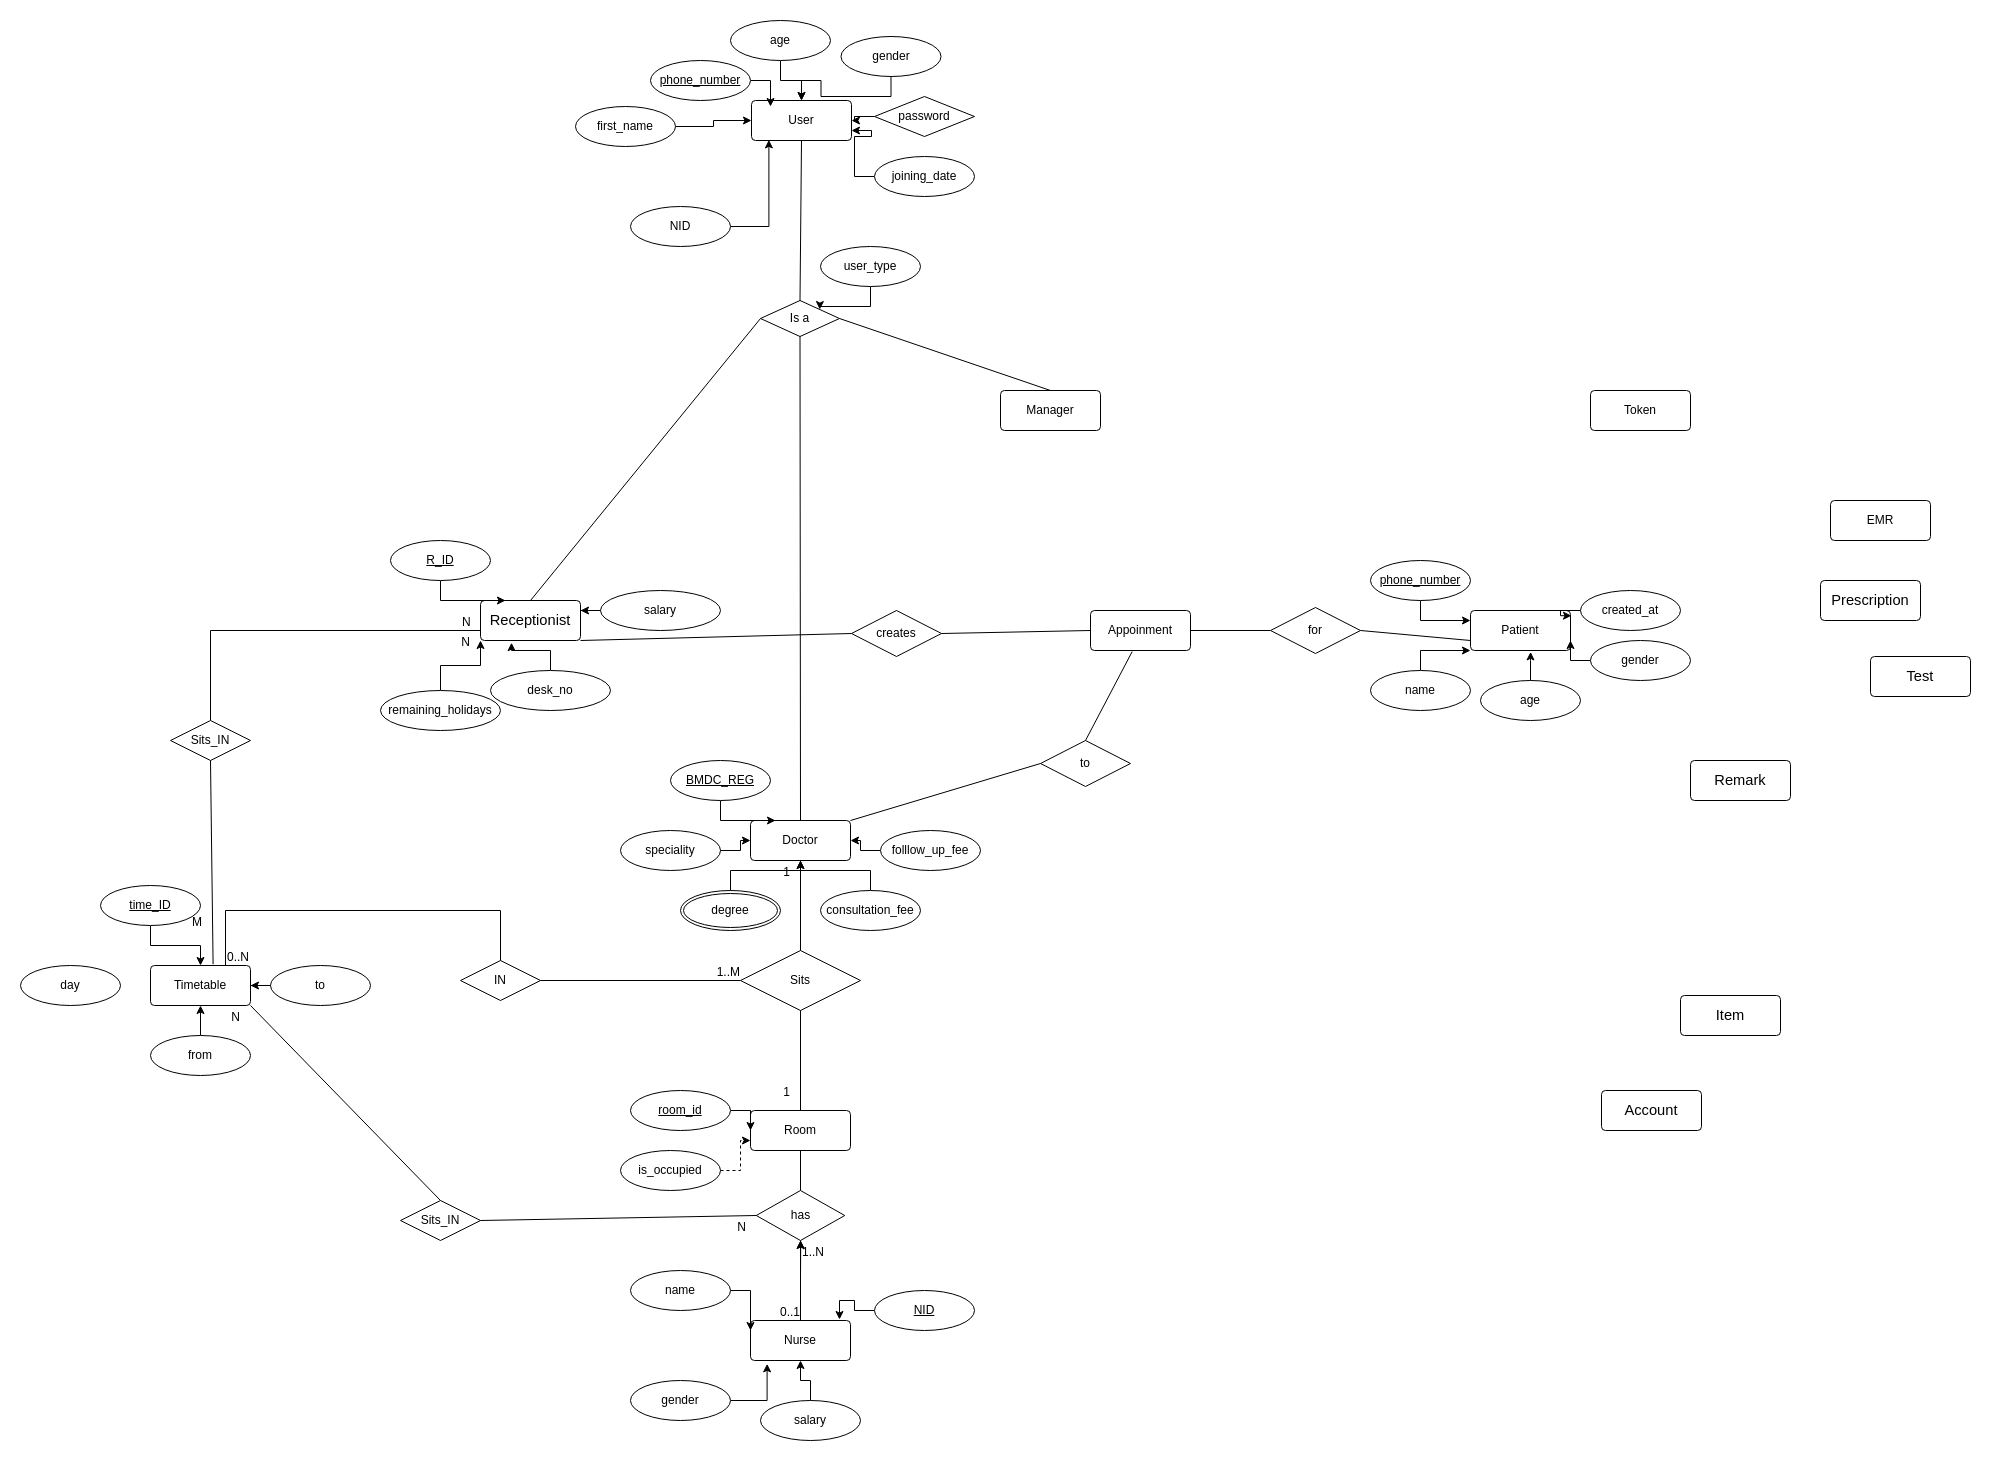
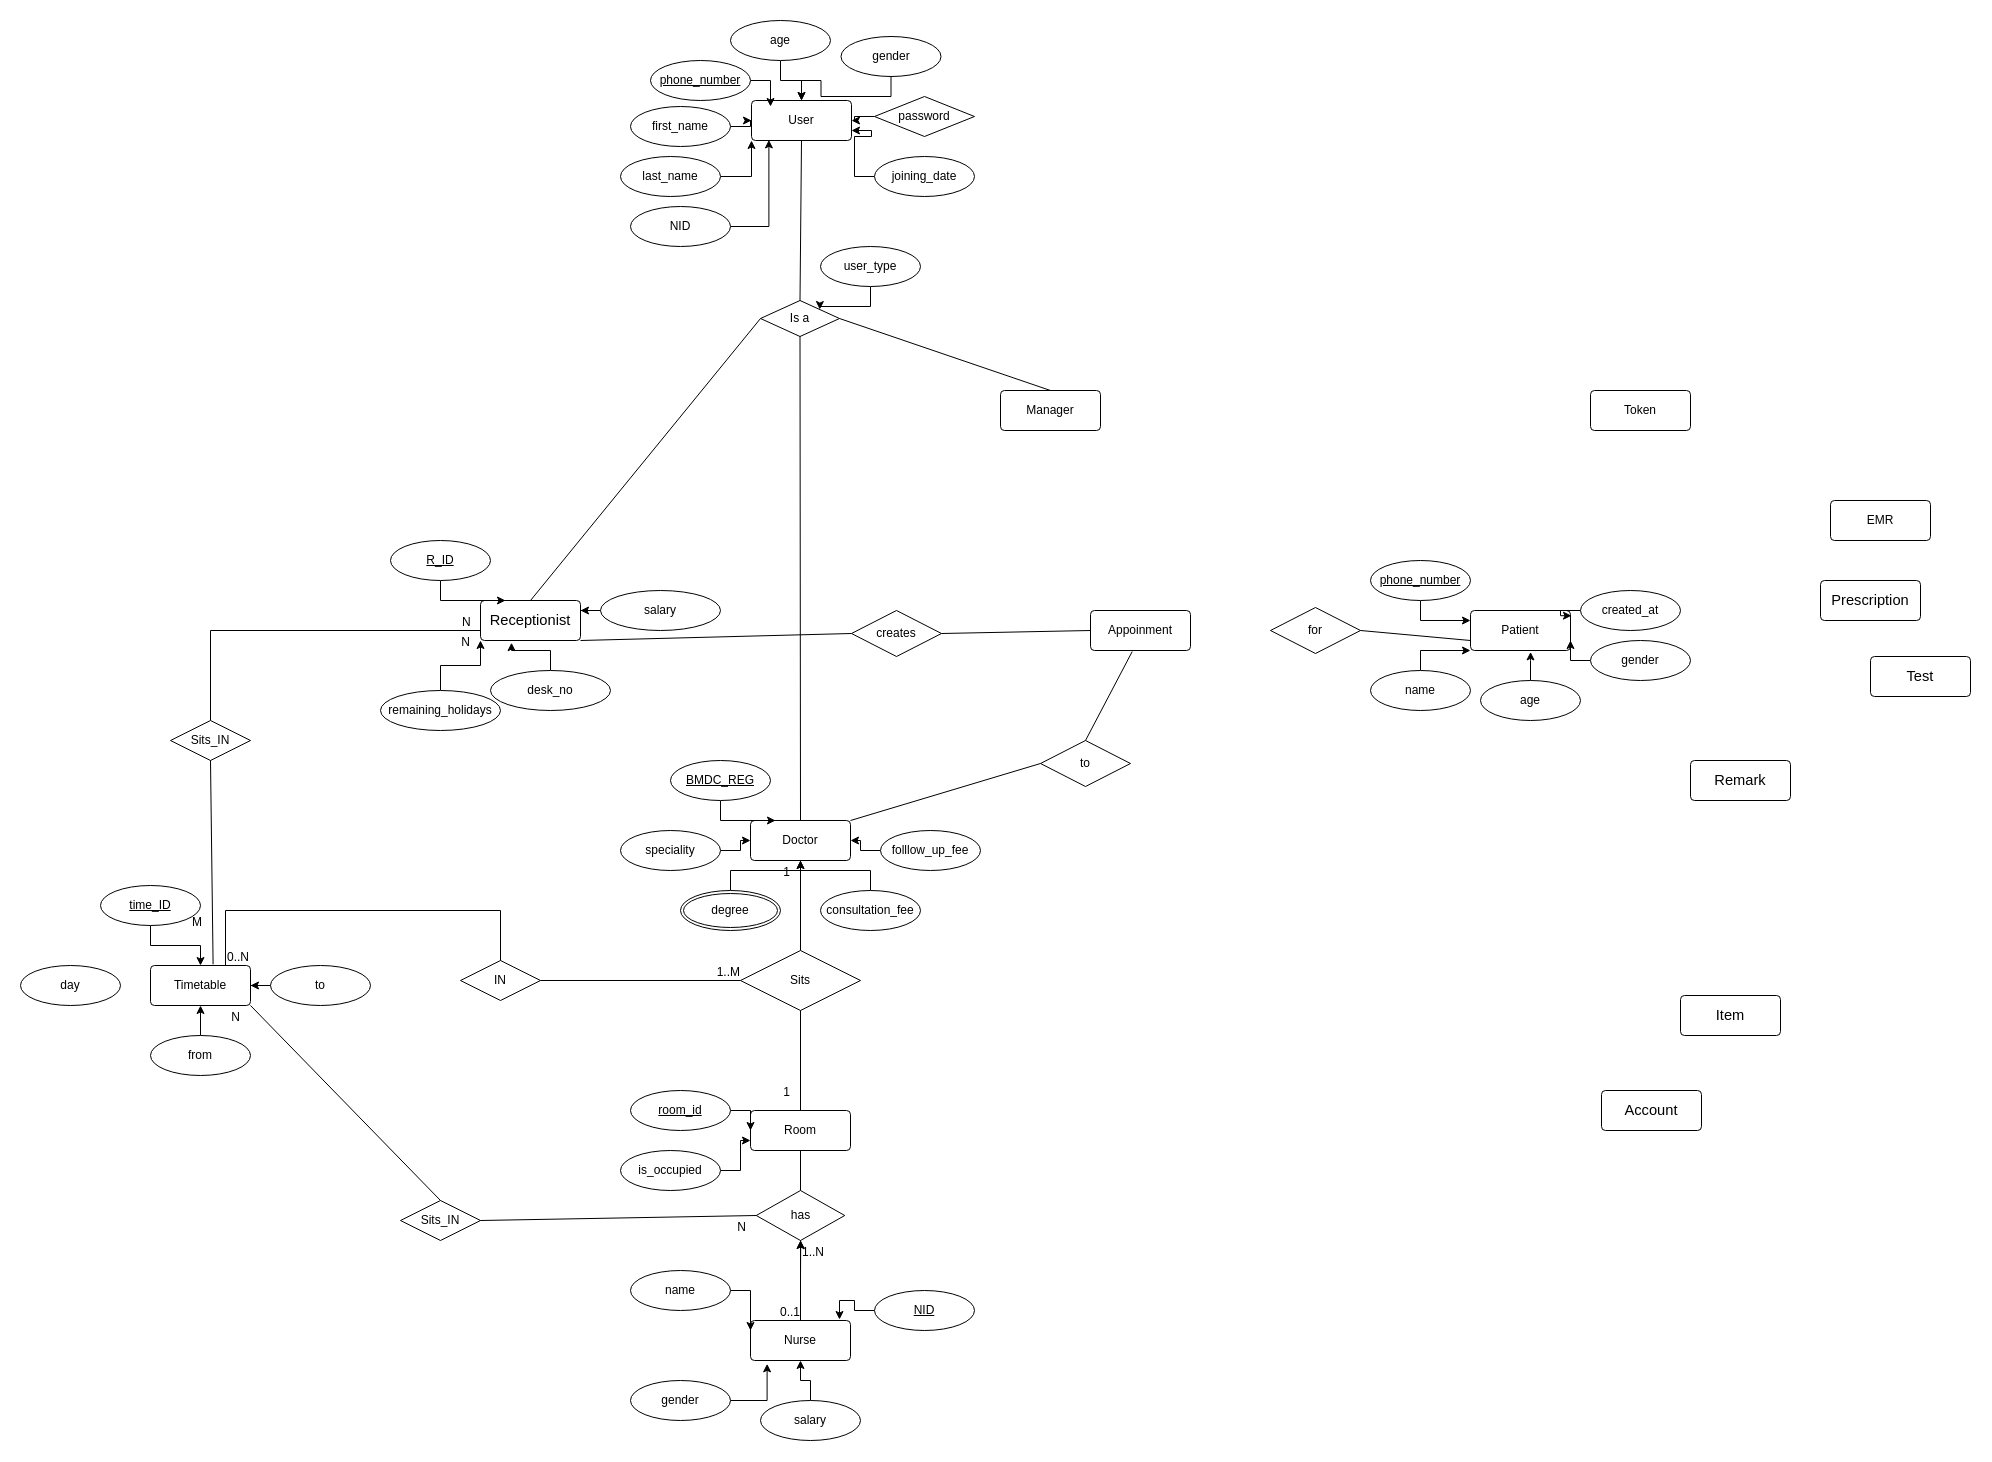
- <mxCell id="22" value="first_name" style="ellipse;whiteSpace=wrap;html=1;align=center;" vertex="1" parent="1"><mxGeometry x="575" y="106" width="100" height="40" as="geometry" /></mxCell>
+ <mxCell id="22" value="first_name" style="ellipse;whiteSpace=wrap;html=1;align=center;" vertex="1" parent="1"><mxGeometry x="630" y="106" width="100" height="40" as="geometry" /></mxCell>
+ <mxCell id="24" value="last_name" style="ellipse;whiteSpace=wrap;html=1;align=center;" vertex="1" parent="1"><mxGeometry x="620" y="156" width="100" height="40" as="geometry" /></mxCell>
+ <mxCell id="23" style="edgeStyle=orthogonalEdgeStyle;rounded=0;orthogonalLoop=1;jettySize=auto;html=1;entryX=0;entryY=1;entryDx=0;entryDy=0;" edge="1" parent="1" source="24" target="2"><mxGeometry relative="1" as="geometry" /></mxCell>
- <mxCell id="121" value="" style="endArrow=none;html=1;rounded=0;exitX=1;exitY=0.5;exitDx=0;exitDy=0;entryX=0;entryY=0.5;entryDx=0;entryDy=0;" edge="1" parent="1" source="105" target="107"><mxGeometry relative="1" as="geometry"><mxPoint x="970" y="677.5" as="sourcePoint" /><mxPoint x="1119" y="674.5" as="targetPoint" /></mxGeometry></mxCell>
- <mxCell id="68" style="edgeStyle=orthogonalEdgeStyle;rounded=0;orthogonalLoop=1;jettySize=auto;html=1;entryX=0;entryY=0.75;entryDx=0;entryDy=0;dashed=1;" edge="1" parent="1" source="69" target="56"><mxGeometry relative="1" as="geometry" /></mxCell>
+ <mxCell id="68" style="edgeStyle=orthogonalEdgeStyle;rounded=0;orthogonalLoop=1;jettySize=auto;html=1;entryX=0;entryY=0.75;entryDx=0;entryDy=0;" edge="1" parent="1" source="69" target="56"><mxGeometry relative="1" as="geometry" /></mxCell>
